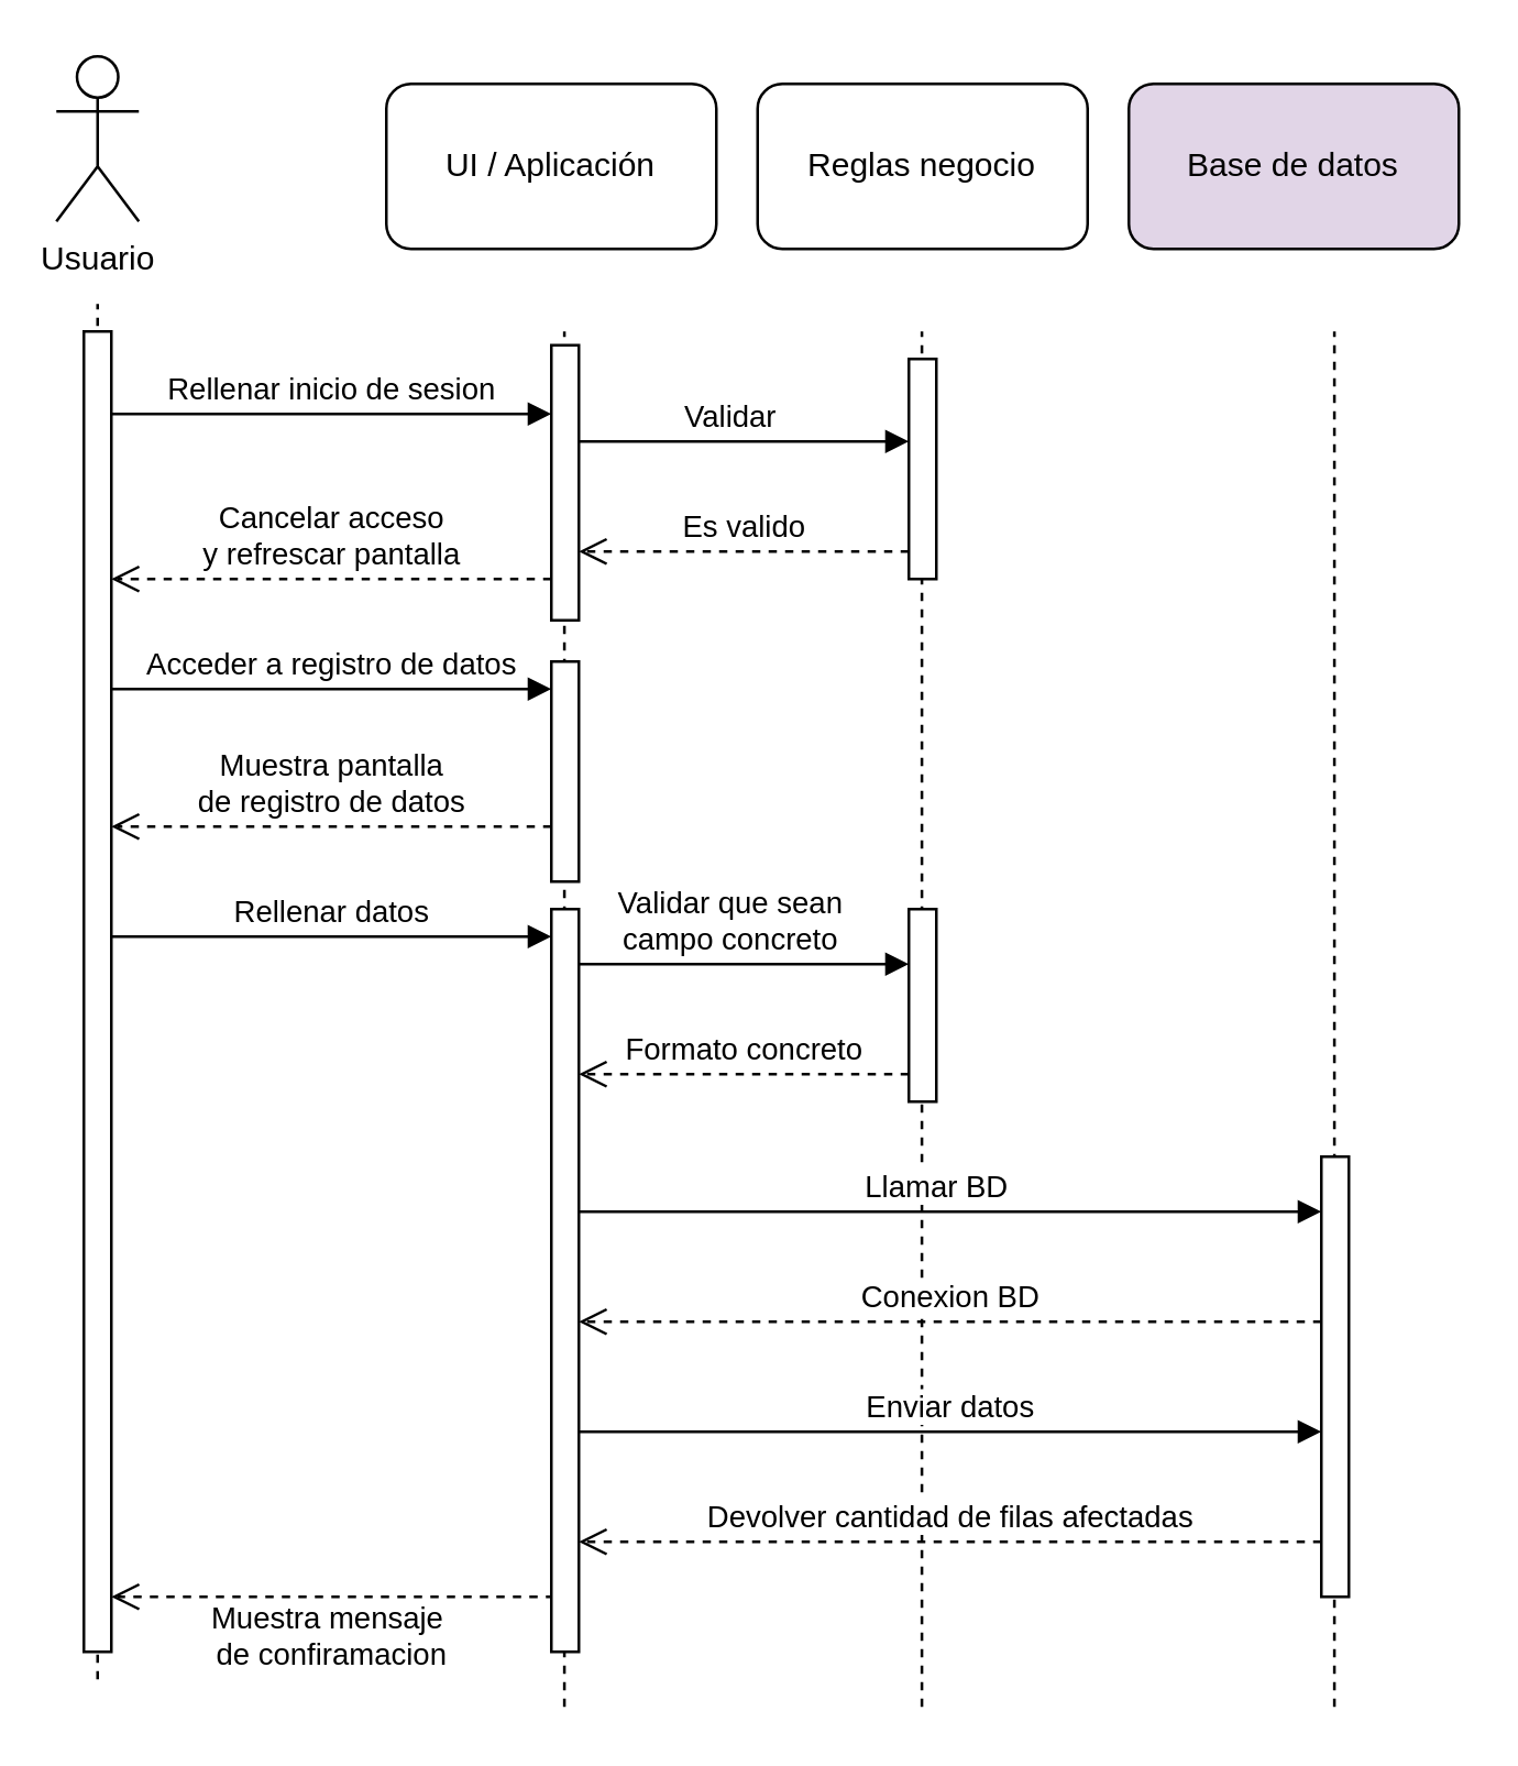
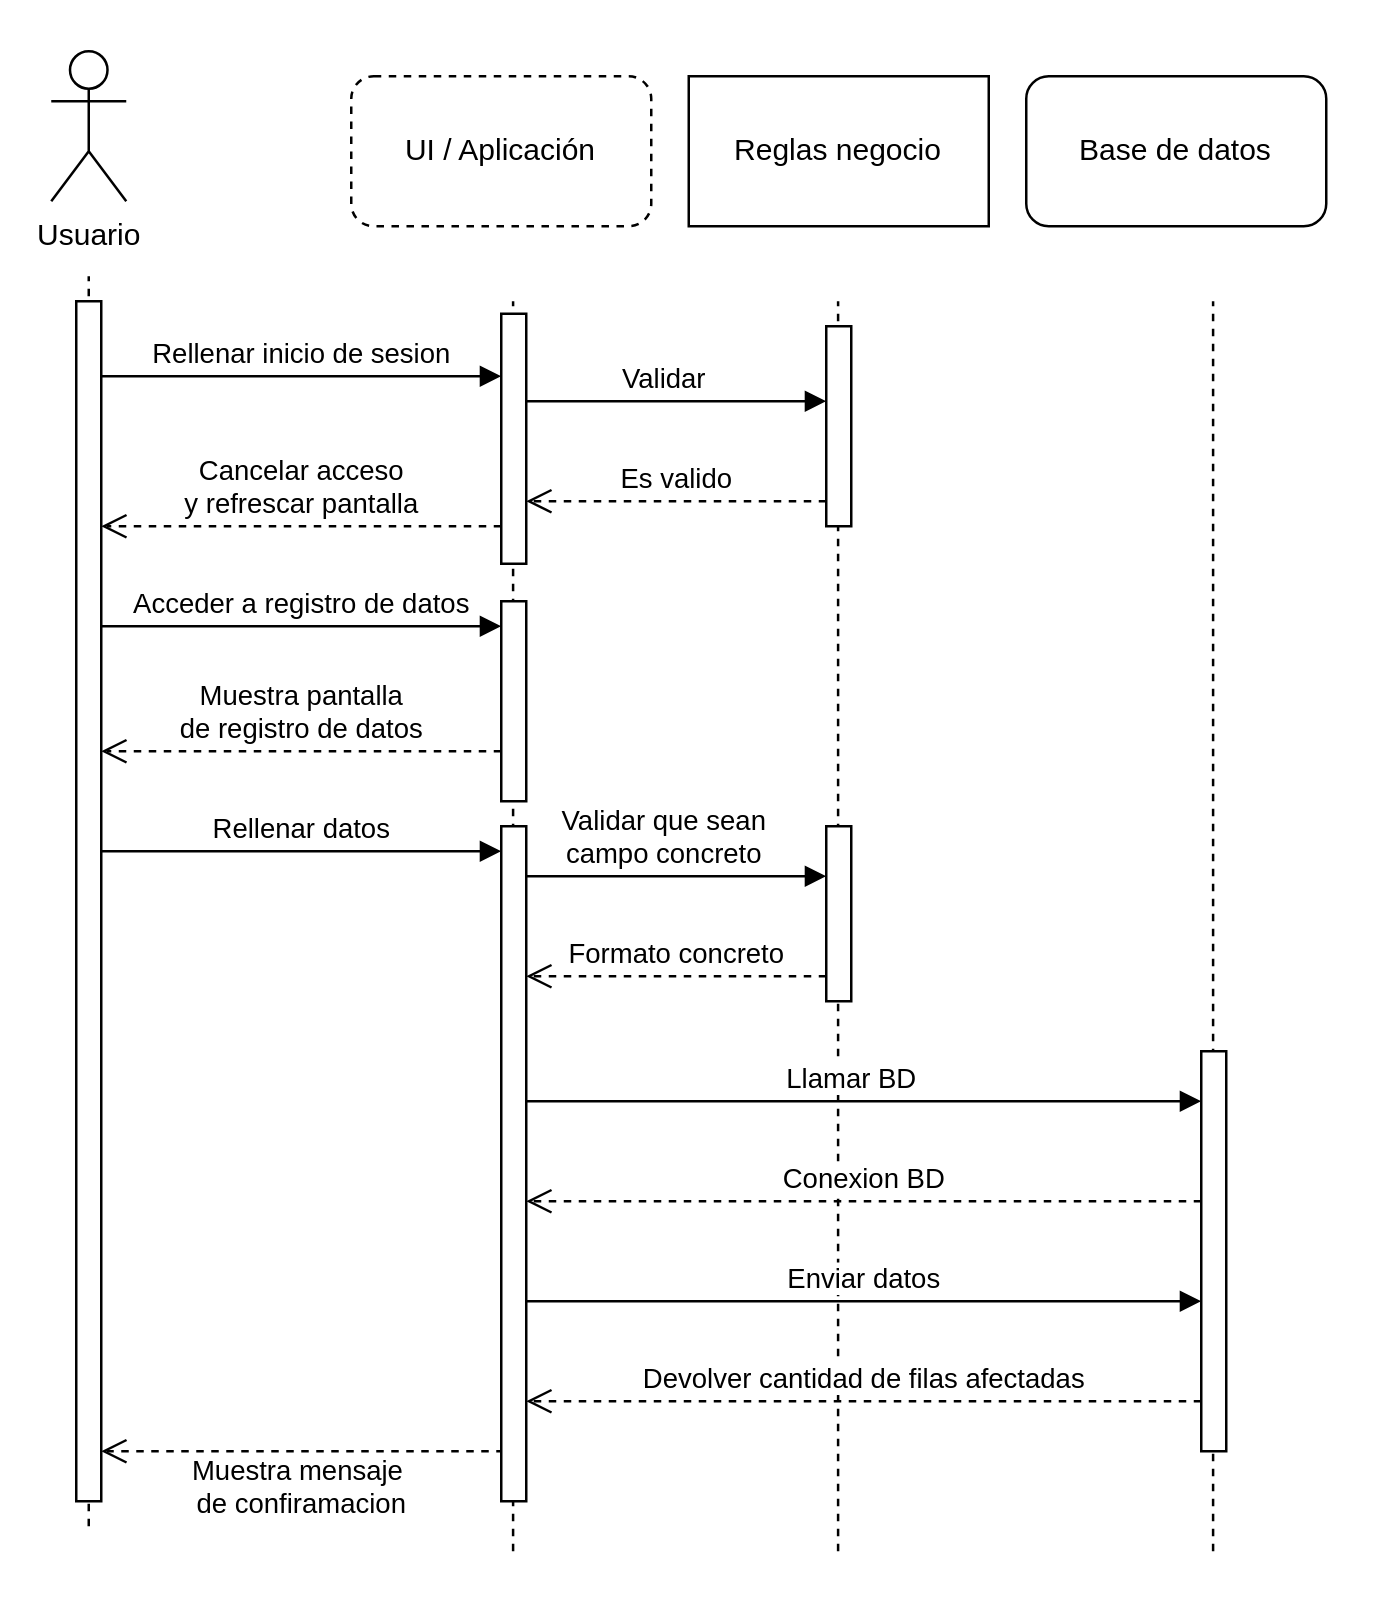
- <mxCell id="28" value="UI / Aplicación" style="rounded=1;whiteSpace=wrap;html=1;" vertex="1" parent="1"><mxGeometry x="140" y="30" width="120" height="60" as="geometry" /></mxCell>
+ <mxCell id="28" value="UI / Aplicación" style="rounded=1;whiteSpace=wrap;html=1;dashed=1;" vertex="1" parent="1"><mxGeometry x="140" y="30" width="120" height="60" as="geometry" /></mxCell>
- <mxCell id="29" value="Reglas negocio" style="rounded=1;whiteSpace=wrap;html=1;" vertex="1" parent="1"><mxGeometry x="275" y="30" width="120" height="60" as="geometry" /></mxCell>
+ <mxCell id="29" value="Reglas negocio" style="whiteSpace=wrap;html=1;rounded=0;" vertex="1" parent="1"><mxGeometry x="275" y="30" width="120" height="60" as="geometry" /></mxCell>
- <mxCell id="30" value="Base de datos" style="rounded=1;whiteSpace=wrap;html=1;fillColor=#e1d5e7;" vertex="1" parent="1"><mxGeometry x="410" y="30" width="120" height="60" as="geometry" /></mxCell>
+ <mxCell id="30" value="Base de datos" style="rounded=1;whiteSpace=wrap;html=1;" vertex="1" parent="1"><mxGeometry x="410" y="30" width="120" height="60" as="geometry" /></mxCell>
